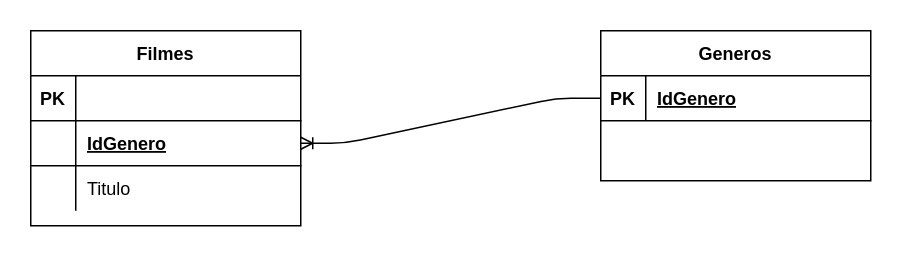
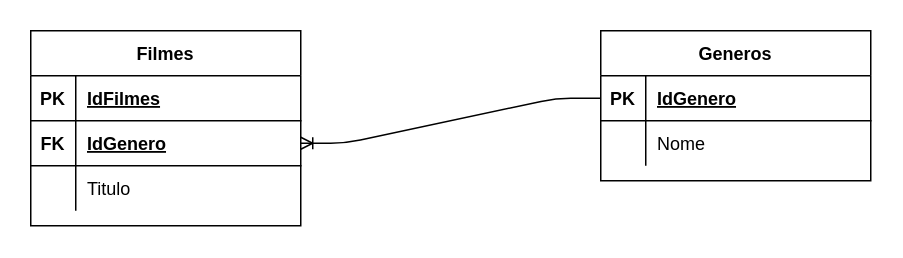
+ <mxCell id="5" value="IdFilmes" style="shape=partialRectangle;connectable=0;fillColor=none;top=0;left=0;bottom=0;right=0;align=left;spacingLeft=6;fontStyle=5;overflow=hidden;" vertex="1" parent="3"><mxGeometry x="30" width="150" height="30" as="geometry" /></mxCell>
+ <mxCell id="7" value="FK" style="shape=partialRectangle;connectable=0;fillColor=none;top=0;left=0;bottom=0;right=0;fontStyle=1;overflow=hidden;" vertex="1" parent="6"><mxGeometry width="30" height="30" as="geometry" /></mxCell>
+ <mxCell id="18" value="Nome" style="shape=partialRectangle;connectable=0;fillColor=none;top=0;left=0;bottom=0;right=0;align=left;spacingLeft=6;overflow=hidden;" vertex="1" parent="16"><mxGeometry x="30" width="150" height="30" as="geometry" /></mxCell>
